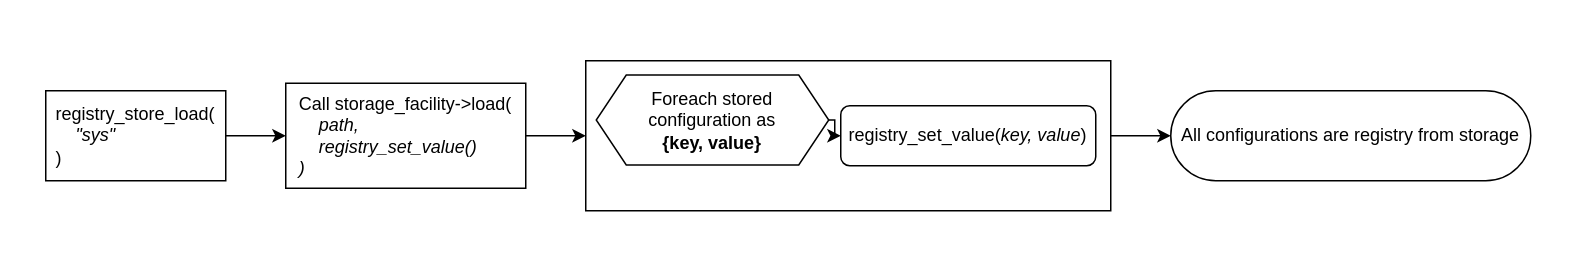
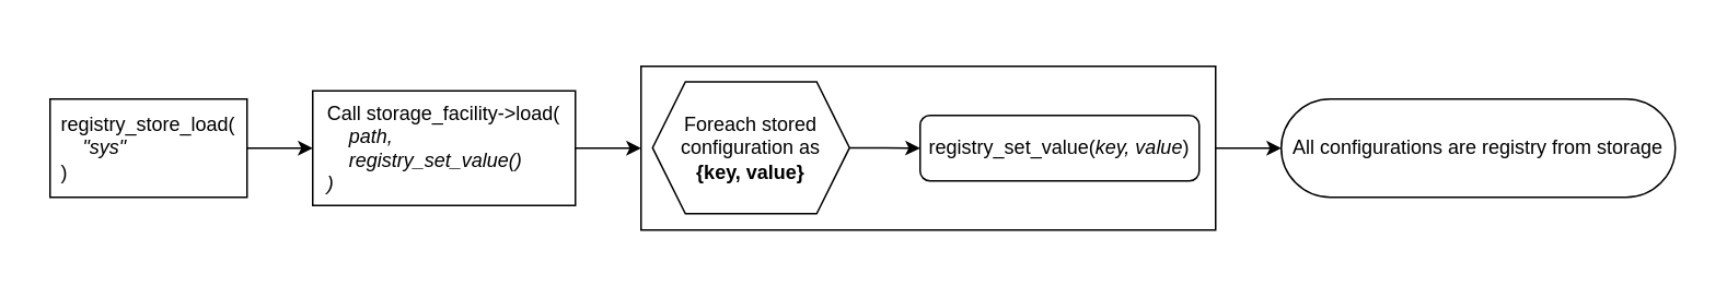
- <mxCell id="11" value="Foreach stored configuration&amp;nbsp;as&lt;br&gt;&lt;b&gt;{key, value}&lt;/b&gt;" style="shape=hexagon;perimeter=hexagonPerimeter2;whiteSpace=wrap;html=1;fixedSize=1;" parent="1" vertex="1"><mxGeometry x="397" y="49.5" width="155" height="60" as="geometry" /></mxCell>
+ <mxCell id="11" value="Foreach stored configuration&amp;nbsp;as&lt;br&gt;&lt;b&gt;{key, value}&lt;/b&gt;" style="shape=hexagon;perimeter=hexagonPerimeter2;whiteSpace=wrap;html=1;fixedSize=1;" parent="1" vertex="1"><mxGeometry x="397" y="49.5" width="120" height="80.5" as="geometry" /></mxCell>
